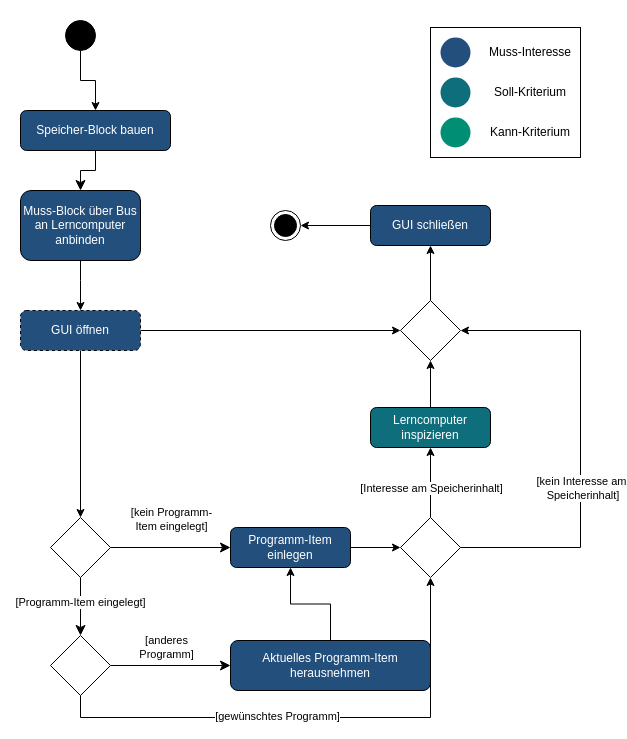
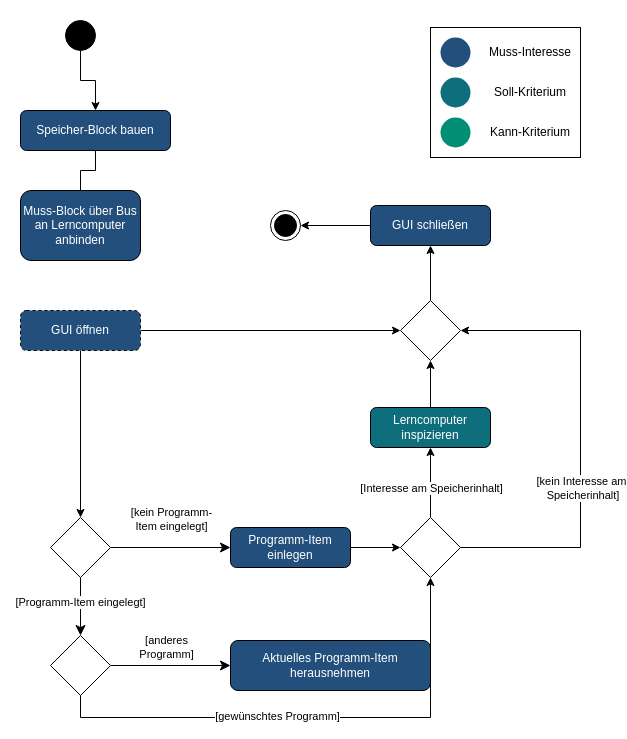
- <mxCell id="2" value="" style="rounded=0;html=1;jettySize=auto;orthogonalLoop=1;fontSize=11;endArrow=classic;endFill=1;endSize=8;strokeWidth=1;shadow=0;labelBackgroundColor=default;edgeStyle=orthogonalEdgeStyle;" parent="1" source="3" target="18" edge="1"><mxGeometry relative="1" as="geometry" /></mxCell>
+ <mxCell id="2" value="" style="rounded=0;html=1;jettySize=auto;orthogonalLoop=1;fontSize=11;endArrow=none;endFill=1;endSize=8;strokeWidth=1;shadow=0;labelBackgroundColor=default;edgeStyle=orthogonalEdgeStyle;" parent="1" source="3" target="18" edge="1"><mxGeometry relative="1" as="geometry" /></mxCell>
- <mxCell id="17" style="edgeStyle=orthogonalEdgeStyle;rounded=0;orthogonalLoop=1;jettySize=auto;html=1;" parent="1" source="18" target="21" edge="1"><mxGeometry relative="1" as="geometry"><Array as="points"><mxPoint x="80" y="280" /><mxPoint x="80" y="280" /></Array></mxGeometry></mxCell>
- <mxCell id="13" style="edgeStyle=orthogonalEdgeStyle;rounded=0;orthogonalLoop=1;jettySize=auto;html=1;" parent="1" source="14" target="8" edge="1"><mxGeometry relative="1" as="geometry" /></mxCell>
